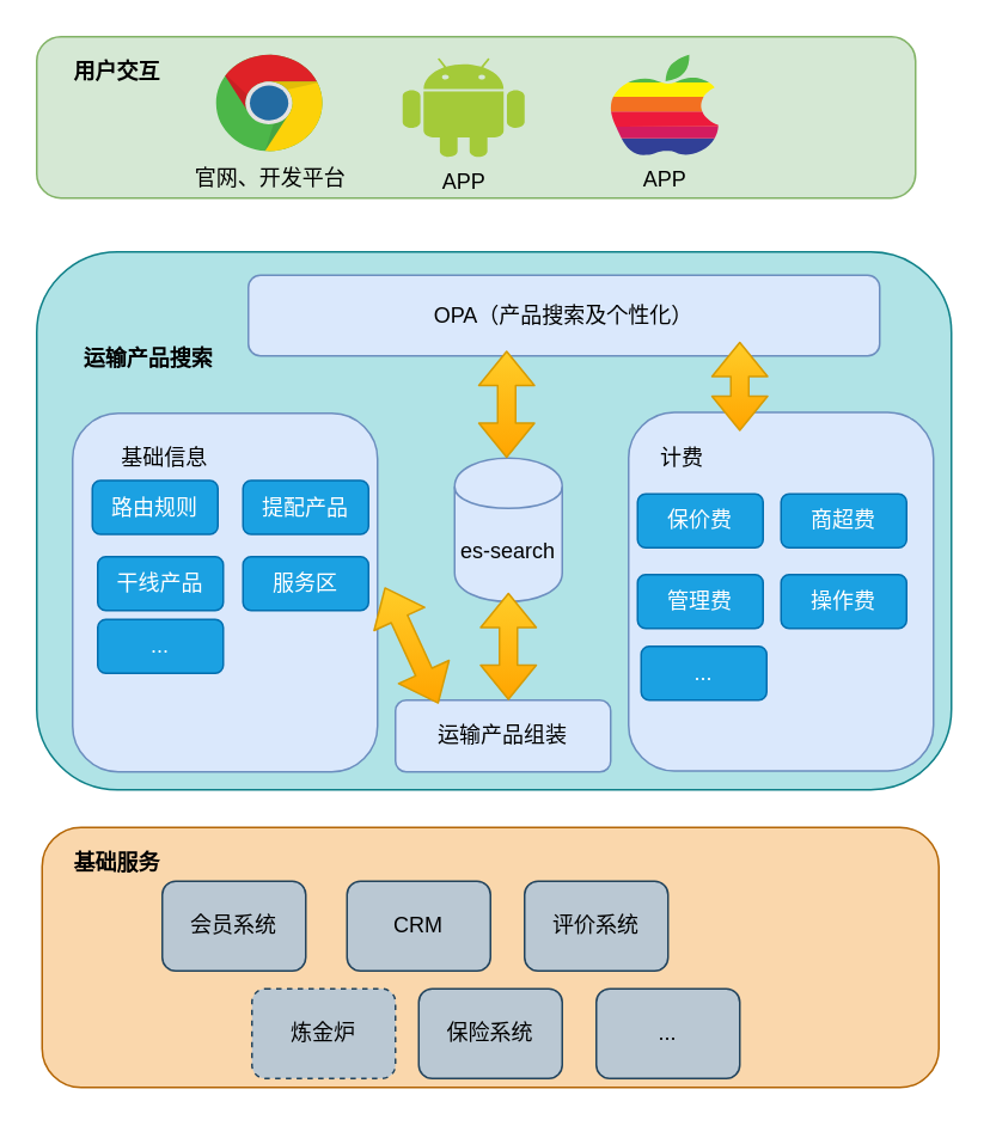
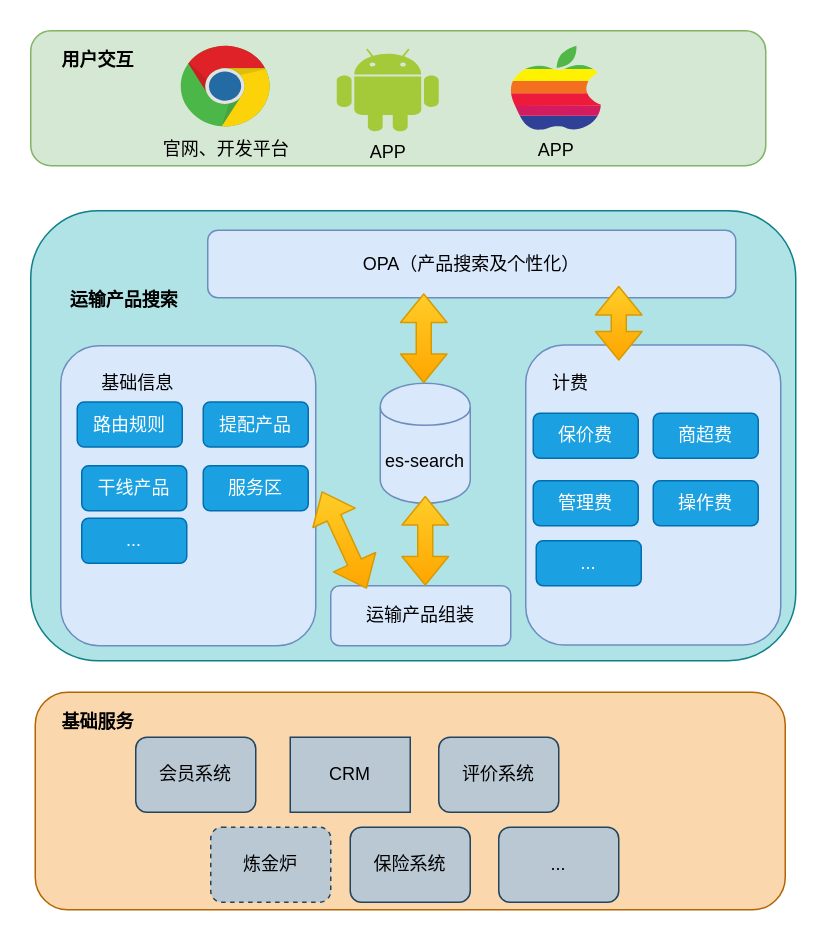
- <mxCell id="10" value="CRM" style="rounded=1;whiteSpace=wrap;html=1;fillColor=#bac8d3;strokeColor=#23445d;" vertex="1" parent="1"><mxGeometry x="193" y="491" width="80" height="50" as="geometry" /></mxCell>
+ <mxCell id="10" value="CRM" style="whiteSpace=wrap;html=1;fillColor=#bac8d3;strokeColor=#23445d;rounded=0;" vertex="1" parent="1"><mxGeometry x="193" y="491" width="80" height="50" as="geometry" /></mxCell>
